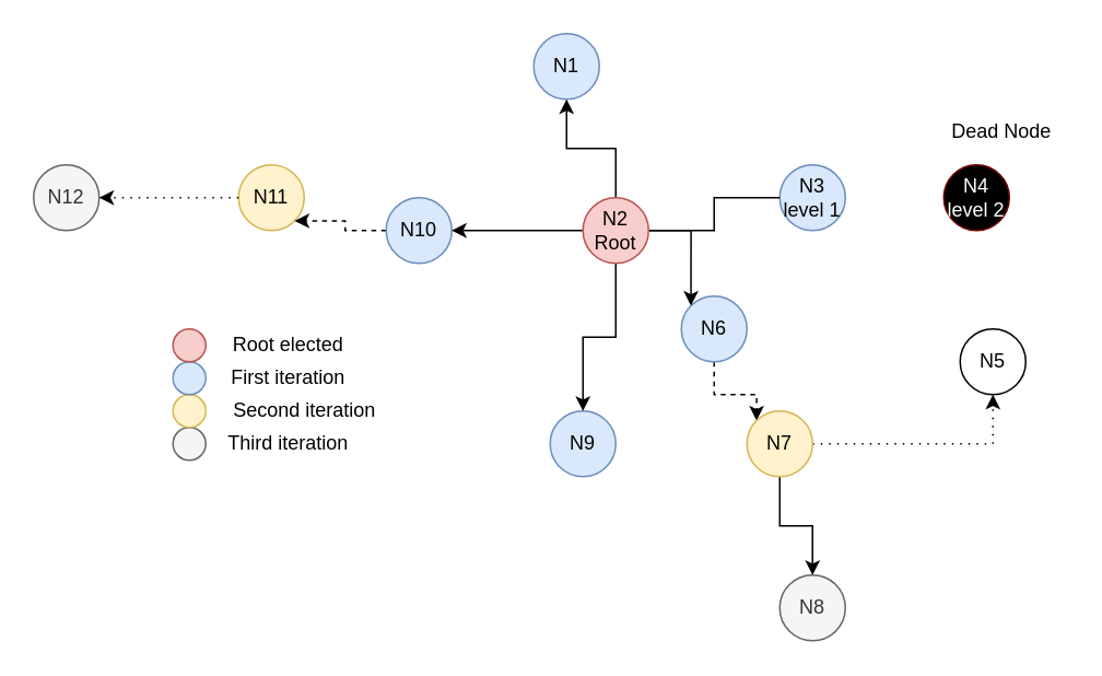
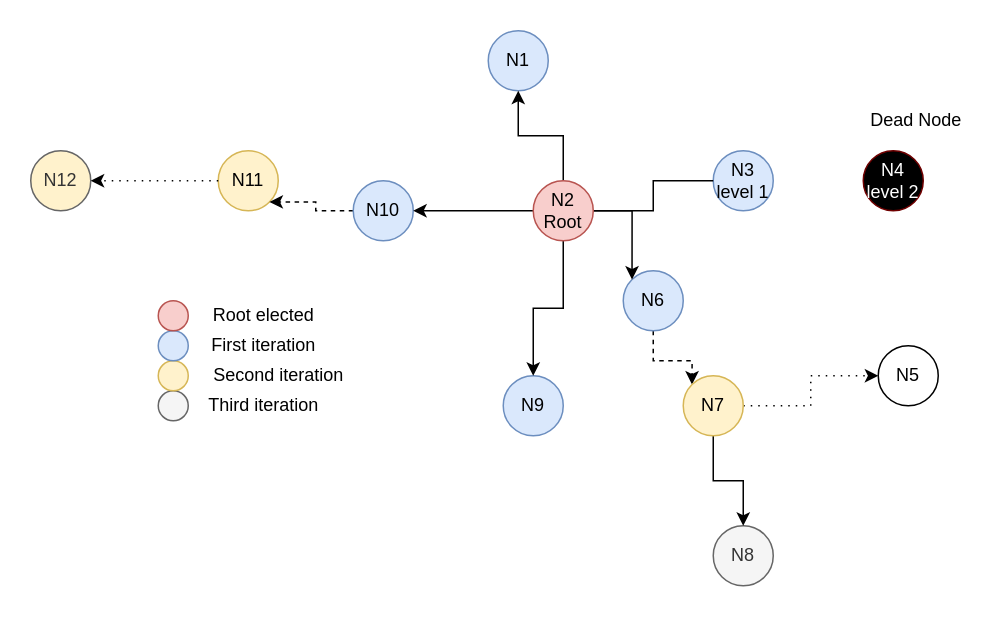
- <mxCell id="22" value="N12" style="ellipse;whiteSpace=wrap;html=1;aspect=fixed;fillColor=#f5f5f5;fontColor=#333333;strokeColor=#666666;" parent="1" vertex="1"><mxGeometry x="20" y="100" width="40" height="40" as="geometry" /></mxCell>
+ <mxCell id="22" value="N12" style="ellipse;whiteSpace=wrap;html=1;aspect=fixed;fillColor=#fff2cc;fontColor=#333333;strokeColor=#666666;" parent="1" vertex="1"><mxGeometry x="20" y="100" width="40" height="40" as="geometry" /></mxCell>
- <mxCell id="14" value="N5&lt;br&gt;" style="ellipse;whiteSpace=wrap;html=1;aspect=fixed;" parent="1" vertex="1"><mxGeometry x="585" y="200" width="40" height="40" as="geometry" /></mxCell>
+ <mxCell id="14" value="N5&lt;br&gt;" style="ellipse;whiteSpace=wrap;html=1;aspect=fixed;" parent="1" vertex="1"><mxGeometry x="585" y="230" width="40" height="40" as="geometry" /></mxCell>
